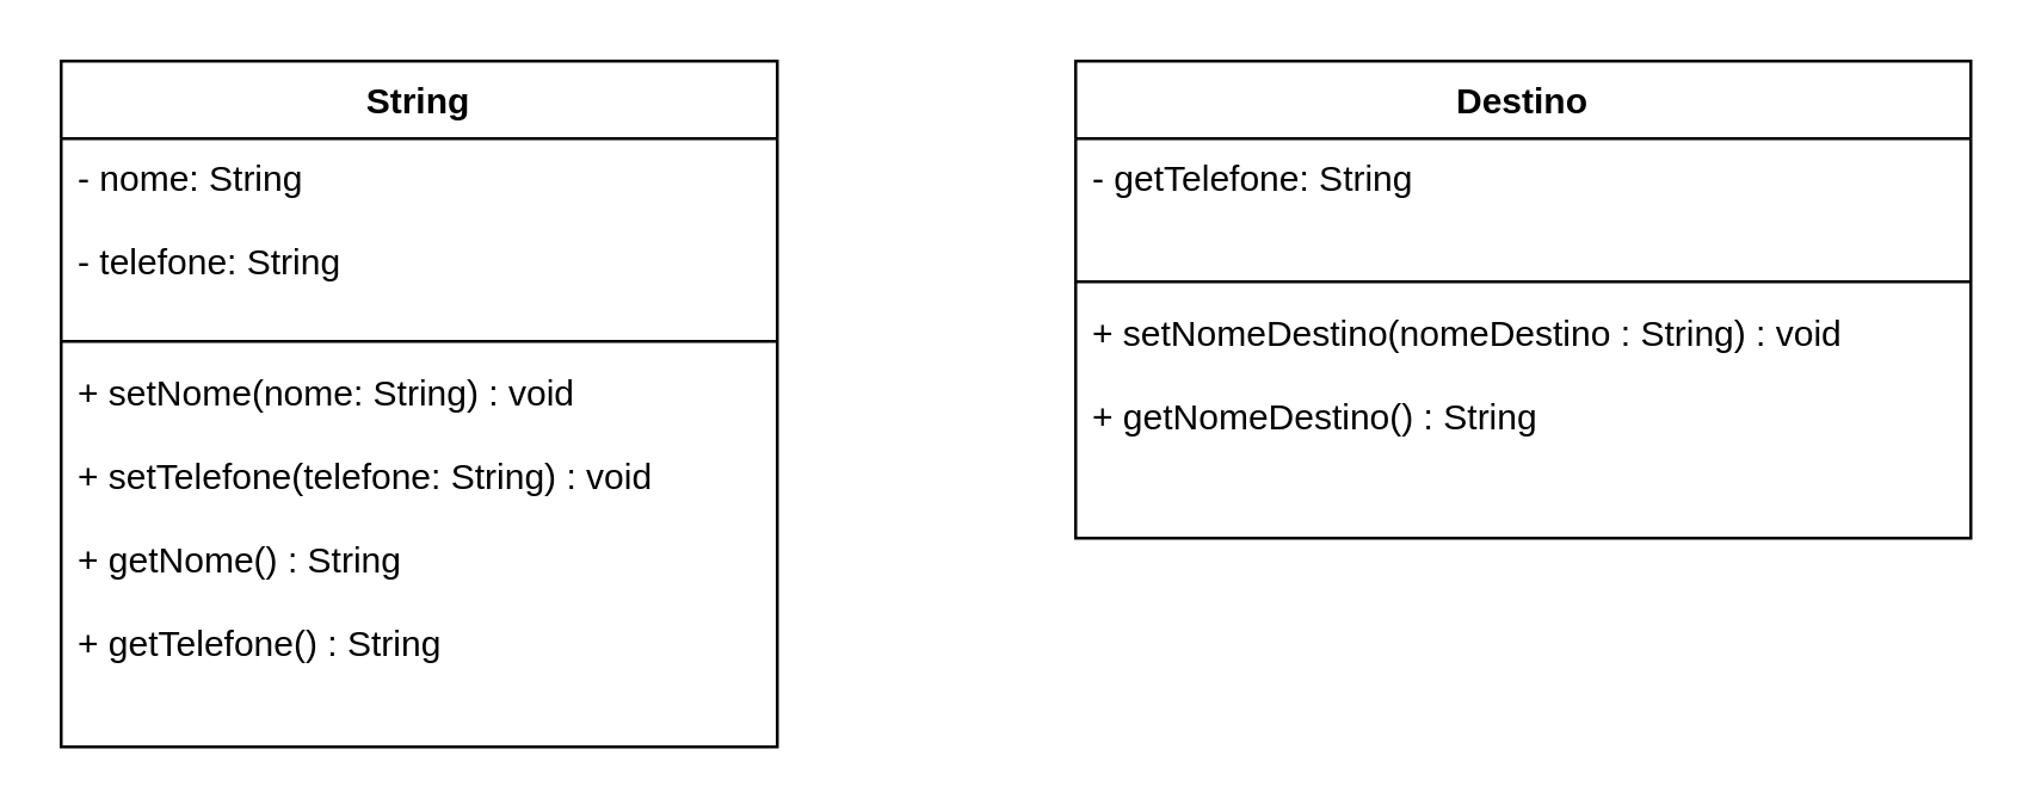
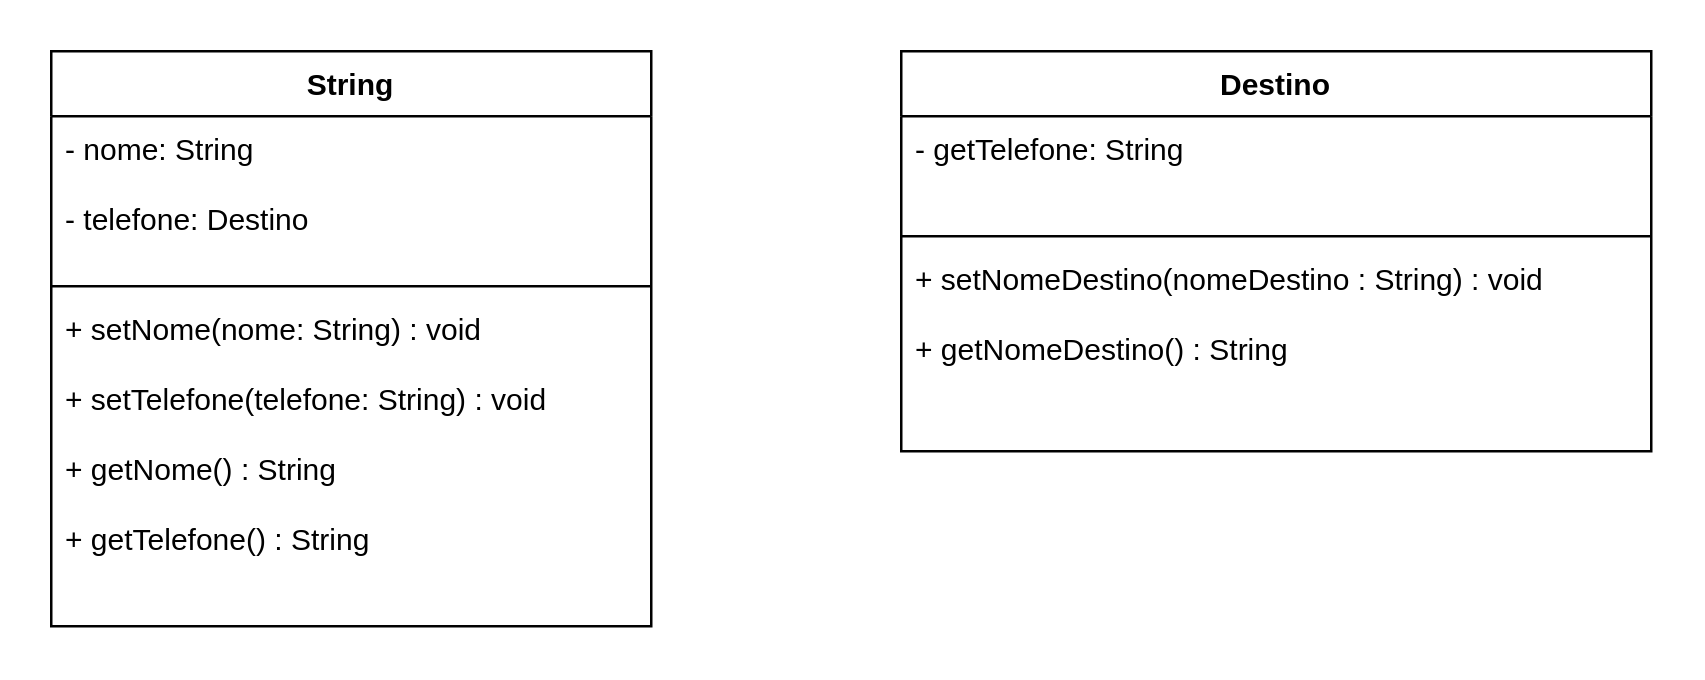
- <mxCell id="3" value="- nome: String&#10;&#10;- telefone: String" style="text;strokeColor=none;fillColor=none;align=left;verticalAlign=top;spacingLeft=4;spacingRight=4;overflow=hidden;rotatable=0;points=[[0,0.5],[1,0.5]];portConstraint=eastwest;" vertex="1" parent="2"><mxGeometry y="26" width="240" height="64" as="geometry" /></mxCell>
+ <mxCell id="3" value="- nome: String&#10;&#10;- telefone: Destino" style="text;strokeColor=none;fillColor=none;align=left;verticalAlign=top;spacingLeft=4;spacingRight=4;overflow=hidden;rotatable=0;points=[[0,0.5],[1,0.5]];portConstraint=eastwest;" vertex="1" parent="2"><mxGeometry y="26" width="240" height="64" as="geometry" /></mxCell>
